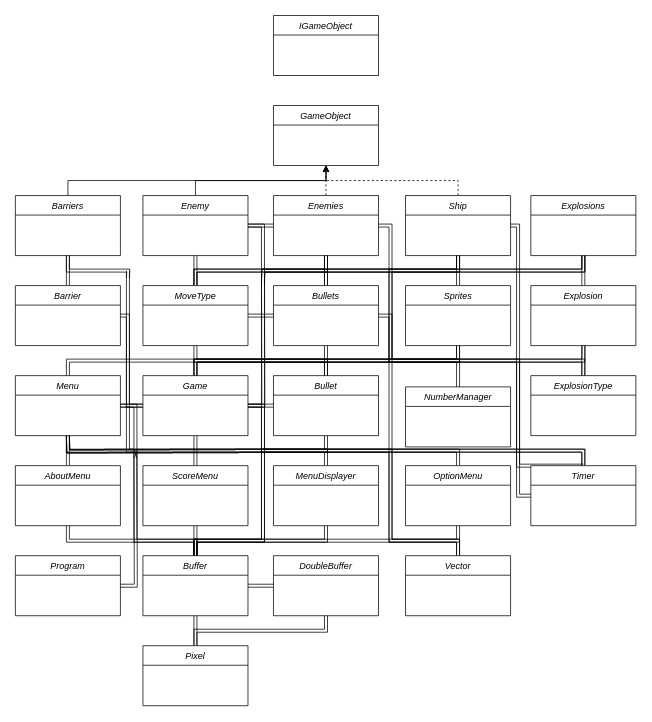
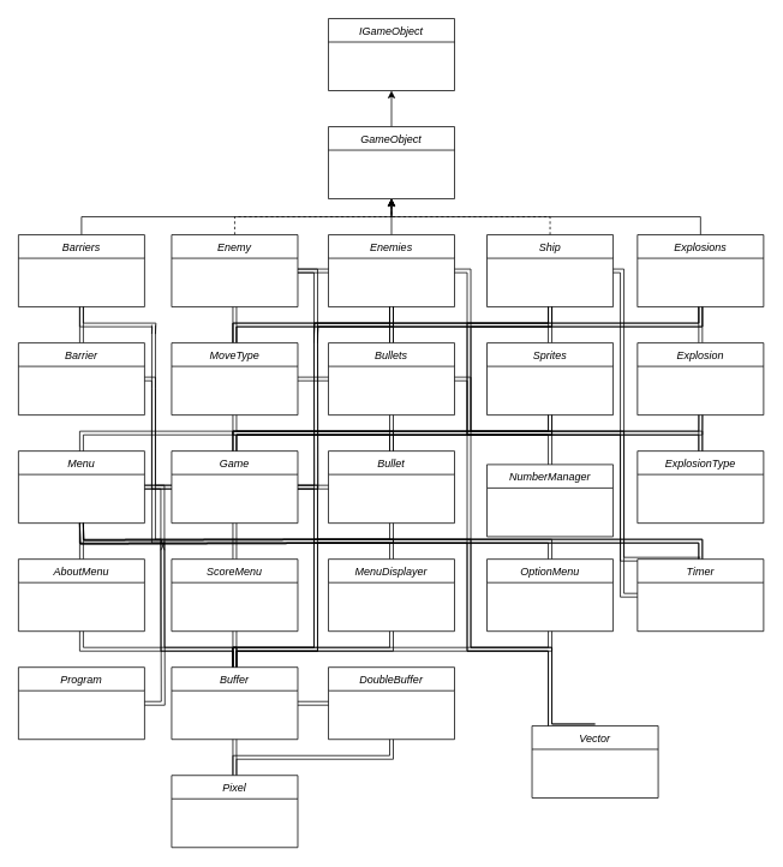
+ <mxCell id="44" style="edgeStyle=orthogonalEdgeStyle;rounded=0;orthogonalLoop=1;jettySize=auto;html=1;exitX=0.5;exitY=0;exitDx=0;exitDy=0;entryX=0.5;entryY=1;entryDx=0;entryDy=0;" edge="1" parent="1" source="45" target="46"><mxGeometry relative="1" as="geometry" /></mxCell>
+ <mxCell id="31" style="edgeStyle=none;rounded=0;orthogonalLoop=1;jettySize=auto;html=1;exitX=0.5;exitY=0;exitDx=0;exitDy=0;entryX=0.5;entryY=1;entryDx=0;entryDy=0;" edge="1" parent="1" source="33" target="45"><mxGeometry relative="1" as="geometry"><Array as="points"><mxPoint x="777" y="240" /><mxPoint x="434" y="240" /></Array></mxGeometry></mxCell>
- <mxCell id="17" style="edgeStyle=none;rounded=0;orthogonalLoop=1;jettySize=auto;html=1;exitX=0.5;exitY=0;exitDx=0;exitDy=0;entryX=0.5;entryY=1;entryDx=0;entryDy=0;" edge="1" parent="1" source="19" target="45"><mxGeometry relative="1" as="geometry"><Array as="points"><mxPoint x="260" y="240" /><mxPoint x="434" y="240" /></Array></mxGeometry></mxCell>
+ <mxCell id="17" style="edgeStyle=none;rounded=0;orthogonalLoop=1;jettySize=auto;html=1;exitX=0.5;exitY=0;exitDx=0;exitDy=0;entryX=0.5;entryY=1;entryDx=0;entryDy=0;dashed=1;" edge="1" parent="1" source="19" target="45"><mxGeometry relative="1" as="geometry"><Array as="points"><mxPoint x="260" y="240" /><mxPoint x="434" y="240" /></Array></mxGeometry></mxCell>
- <mxCell id="14" style="edgeStyle=none;rounded=0;orthogonalLoop=1;jettySize=auto;html=1;exitX=0.5;exitY=0;exitDx=0;exitDy=0;entryX=0.5;entryY=1;entryDx=0;entryDy=0;dashed=1;" edge="1" parent="1" source="16" target="45"><mxGeometry relative="1" as="geometry" /></mxCell>
+ <mxCell id="14" style="edgeStyle=none;rounded=0;orthogonalLoop=1;jettySize=auto;html=1;exitX=0.5;exitY=0;exitDx=0;exitDy=0;entryX=0.5;entryY=1;entryDx=0;entryDy=0;" edge="1" parent="1" source="16" target="45"><mxGeometry relative="1" as="geometry" /></mxCell>
- <mxCell id="79" value="Vector" style="swimlane;fontStyle=2;align=center;verticalAlign=top;childLayout=stackLayout;horizontal=1;startSize=26;horizontalStack=0;resizeParent=1;resizeLast=0;collapsible=1;marginBottom=0;rounded=0;shadow=0;strokeWidth=1;" vertex="1" parent="1"><mxGeometry x="540" y="740" width="140" height="80" as="geometry"><mxRectangle x="230" y="140" width="160" height="26" as="alternateBounds" /></mxGeometry></mxCell>
+ <mxCell id="79" value="Vector" style="swimlane;fontStyle=2;align=center;verticalAlign=top;childLayout=stackLayout;horizontal=1;startSize=26;horizontalStack=0;resizeParent=1;resizeLast=0;collapsible=1;marginBottom=0;rounded=0;shadow=0;strokeWidth=1;" vertex="1" parent="1"><mxGeometry x="590" y="805" width="140" height="80" as="geometry"><mxRectangle x="230" y="140" width="160" height="26" as="alternateBounds" /></mxGeometry></mxCell>
